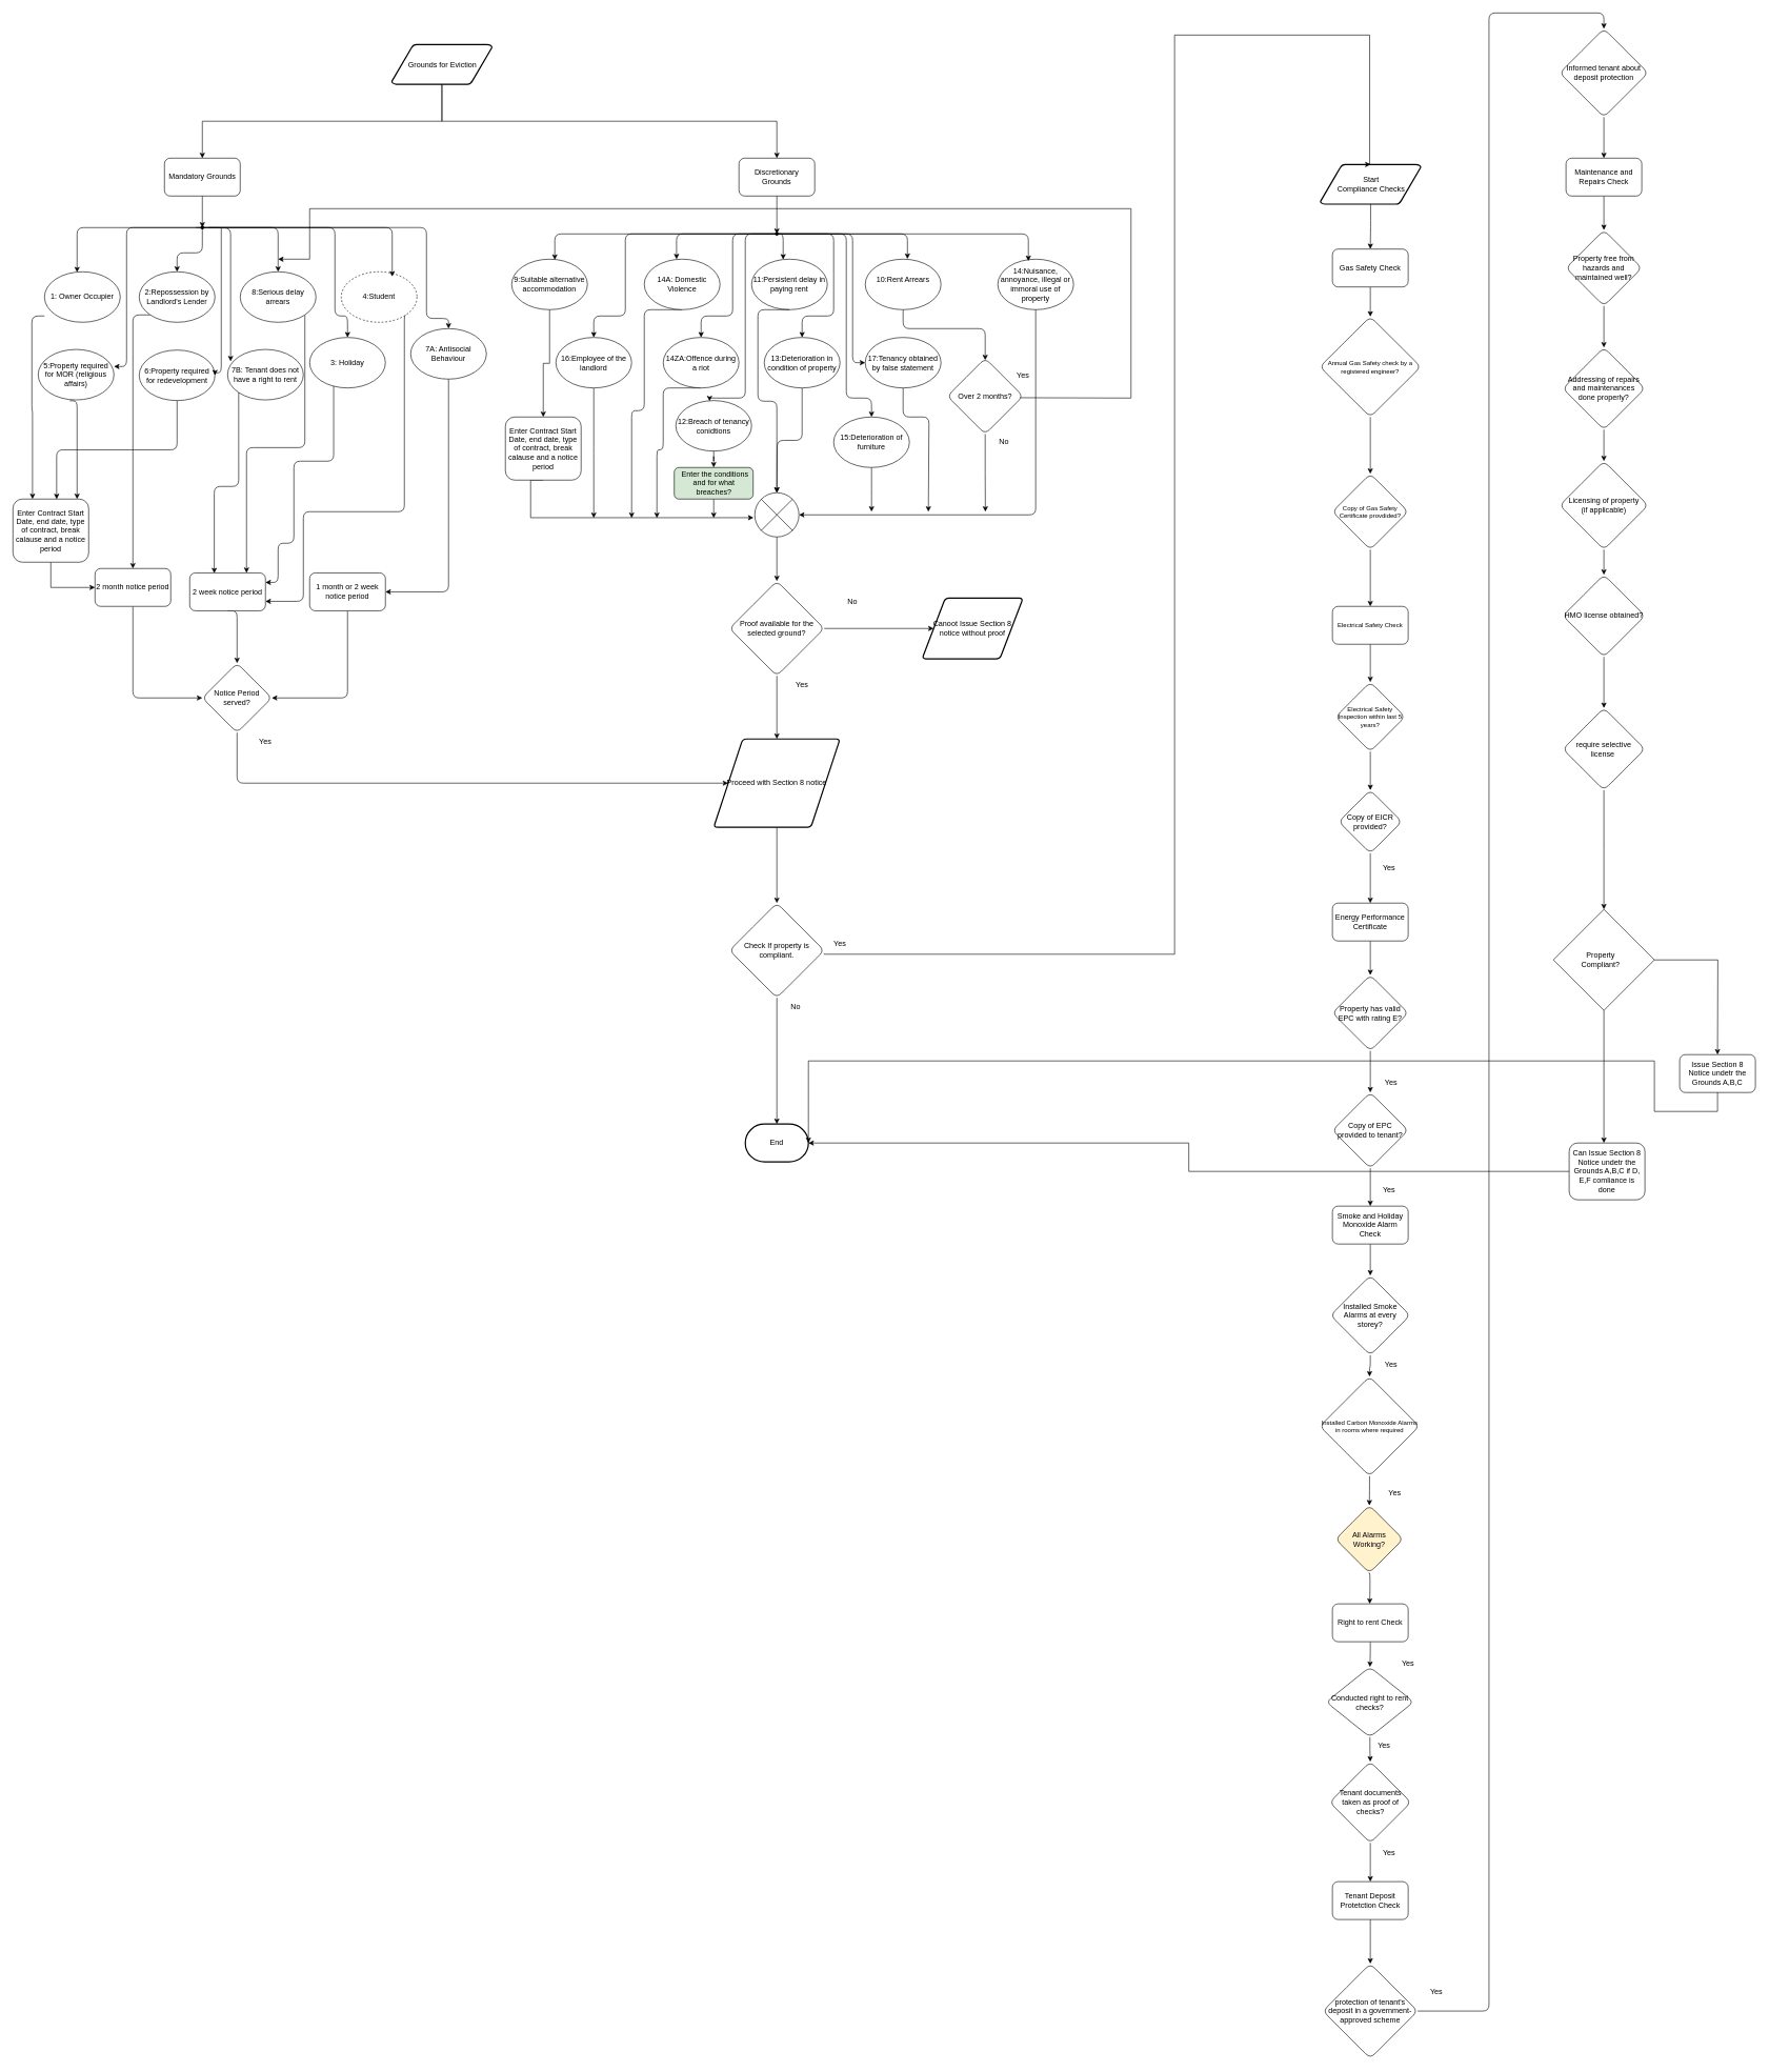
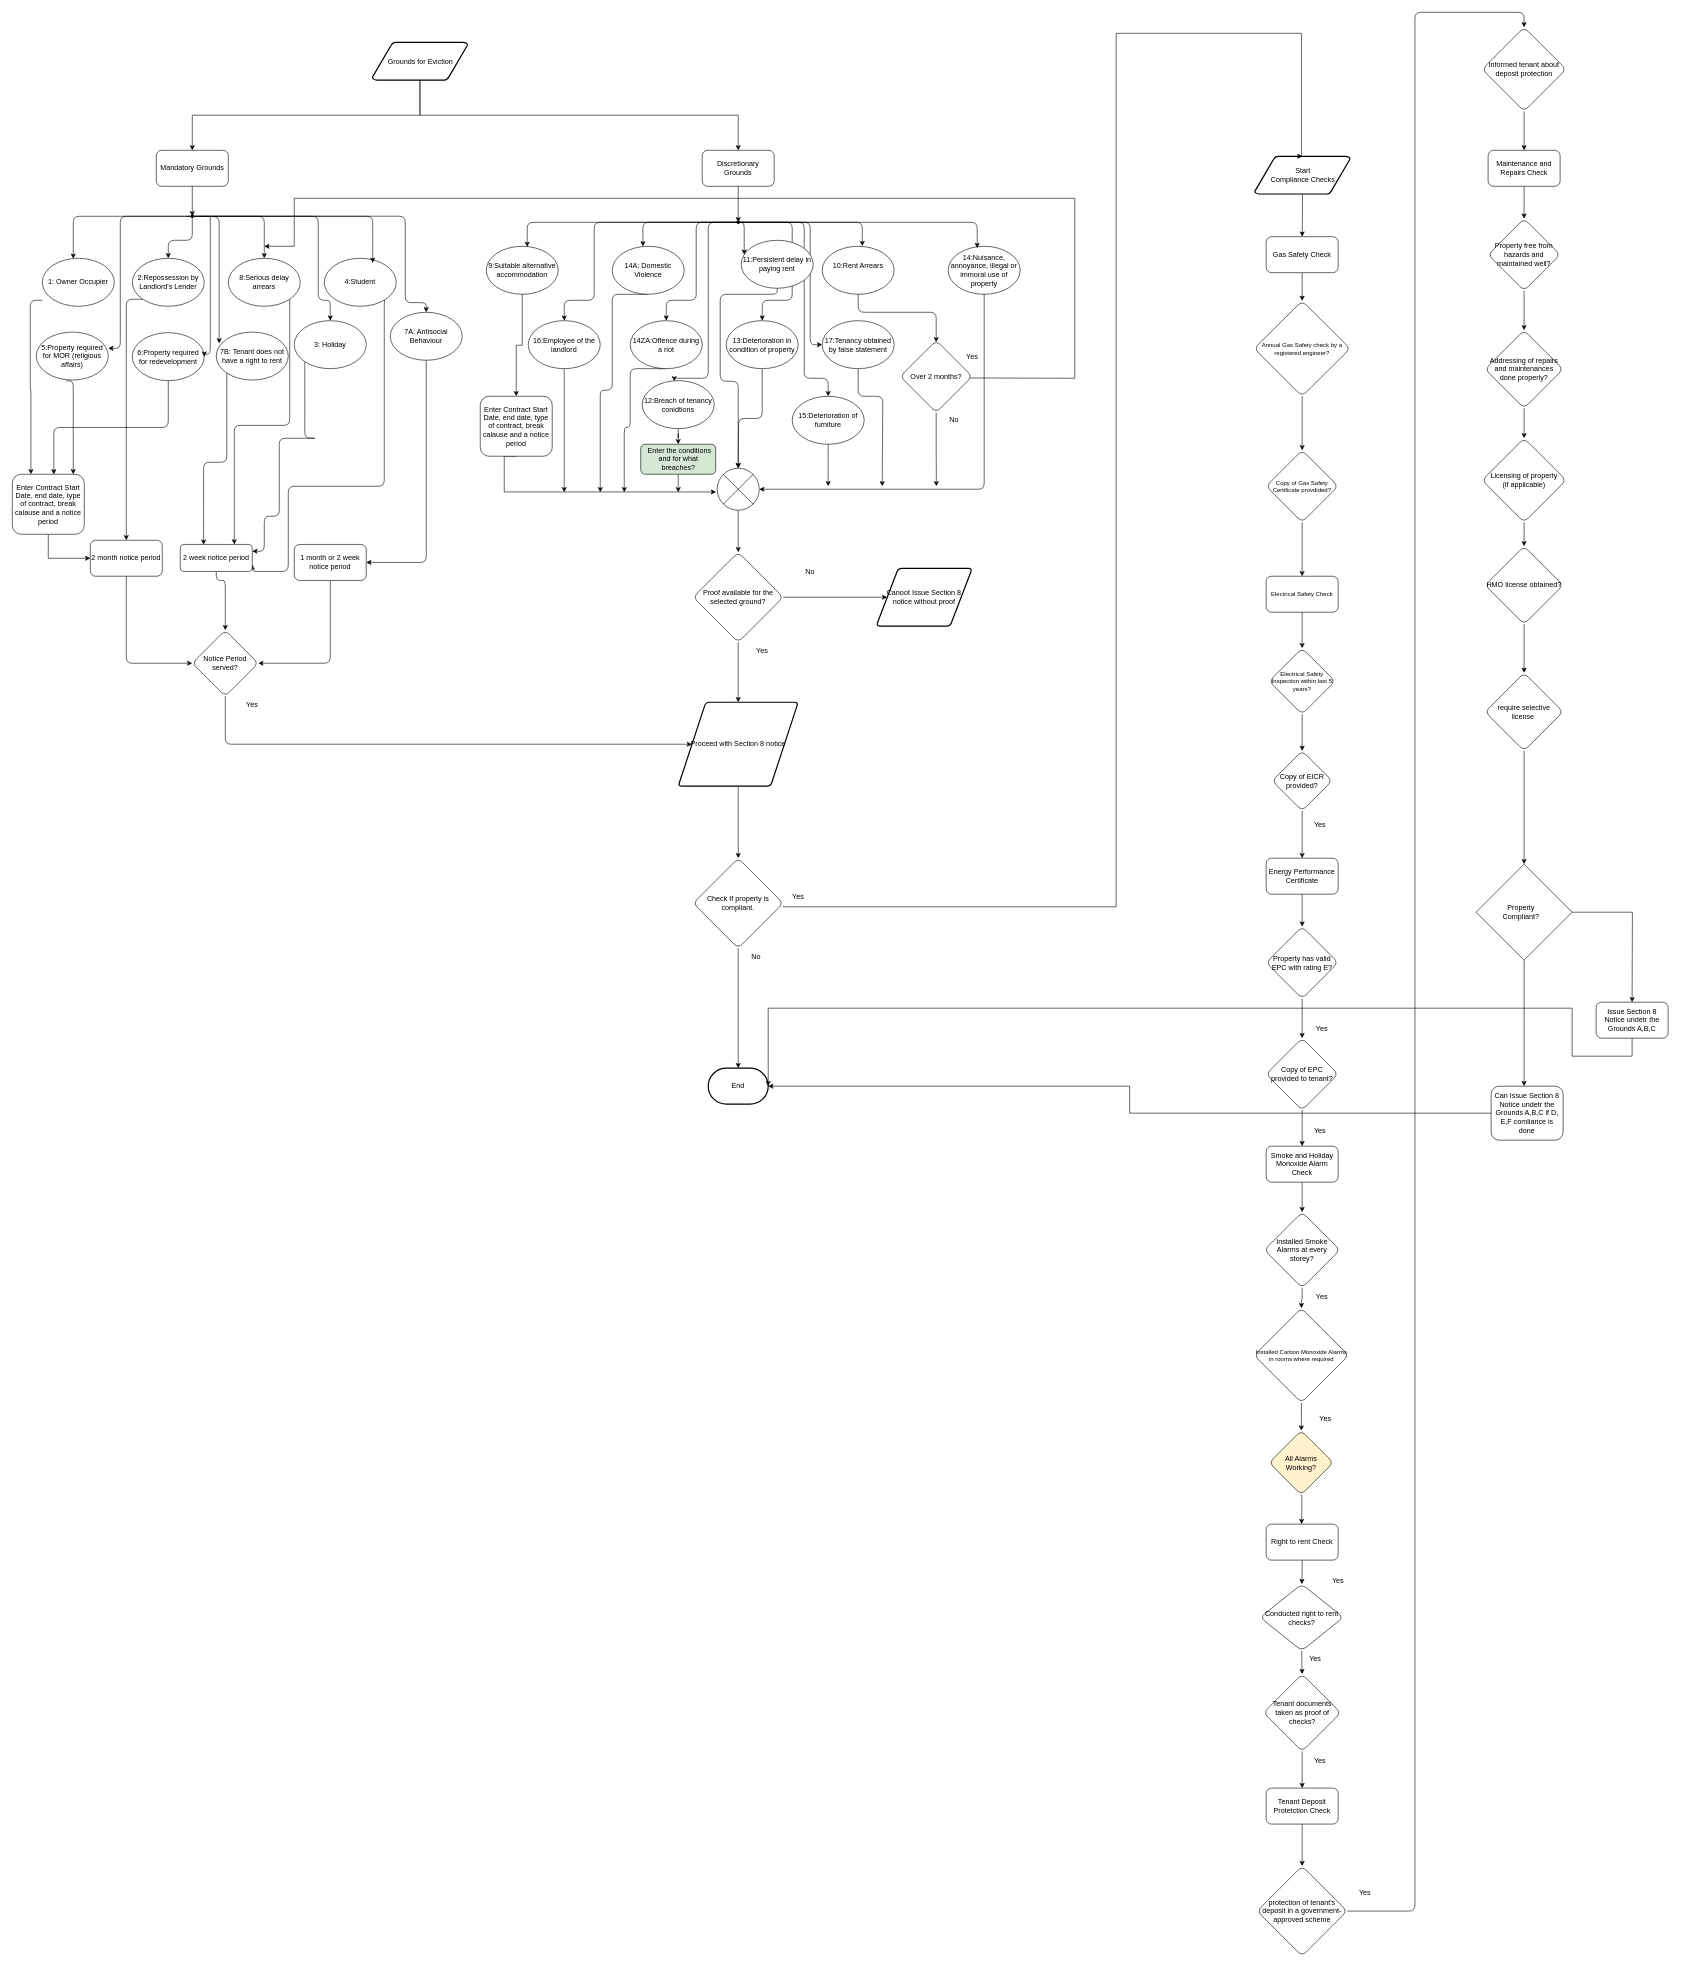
- <mxCell id="117" value="11:Persistent delay in paying rent" style="ellipse;whiteSpace=wrap;html=1;labelBackgroundColor=none;rounded=1;" parent="1" vertex="1"><mxGeometry x="1190" y="410" width="120" height="80" as="geometry" /></mxCell>
+ <mxCell id="117" value="11:Persistent delay in paying rent" style="ellipse;whiteSpace=wrap;html=1;labelBackgroundColor=none;rounded=1;" parent="1" vertex="1"><mxGeometry x="1235" y="400" width="120" height="80" as="geometry" /></mxCell>
- <mxCell id="75" value="4:Student" style="ellipse;whiteSpace=wrap;html=1;labelBackgroundColor=none;rounded=1;dashed=1;" parent="1" vertex="1"><mxGeometry x="540" y="430" width="120" height="80" as="geometry" /></mxCell>
+ <mxCell id="75" value="4:Student" style="ellipse;whiteSpace=wrap;html=1;labelBackgroundColor=none;rounded=1;" parent="1" vertex="1"><mxGeometry x="540" y="430" width="120" height="80" as="geometry" /></mxCell>
- <mxCell id="87" value="2 week notice period" style="rounded=1;whiteSpace=wrap;html=1;labelBackgroundColor=none;" parent="1" vertex="1"><mxGeometry x="300" y="907" width="120" height="60" as="geometry" /></mxCell>
+ <mxCell id="87" value="2 week notice period" style="rounded=1;whiteSpace=wrap;html=1;labelBackgroundColor=none;" parent="1" vertex="1"><mxGeometry x="300" y="907" width="120" height="45" as="geometry" /></mxCell>
